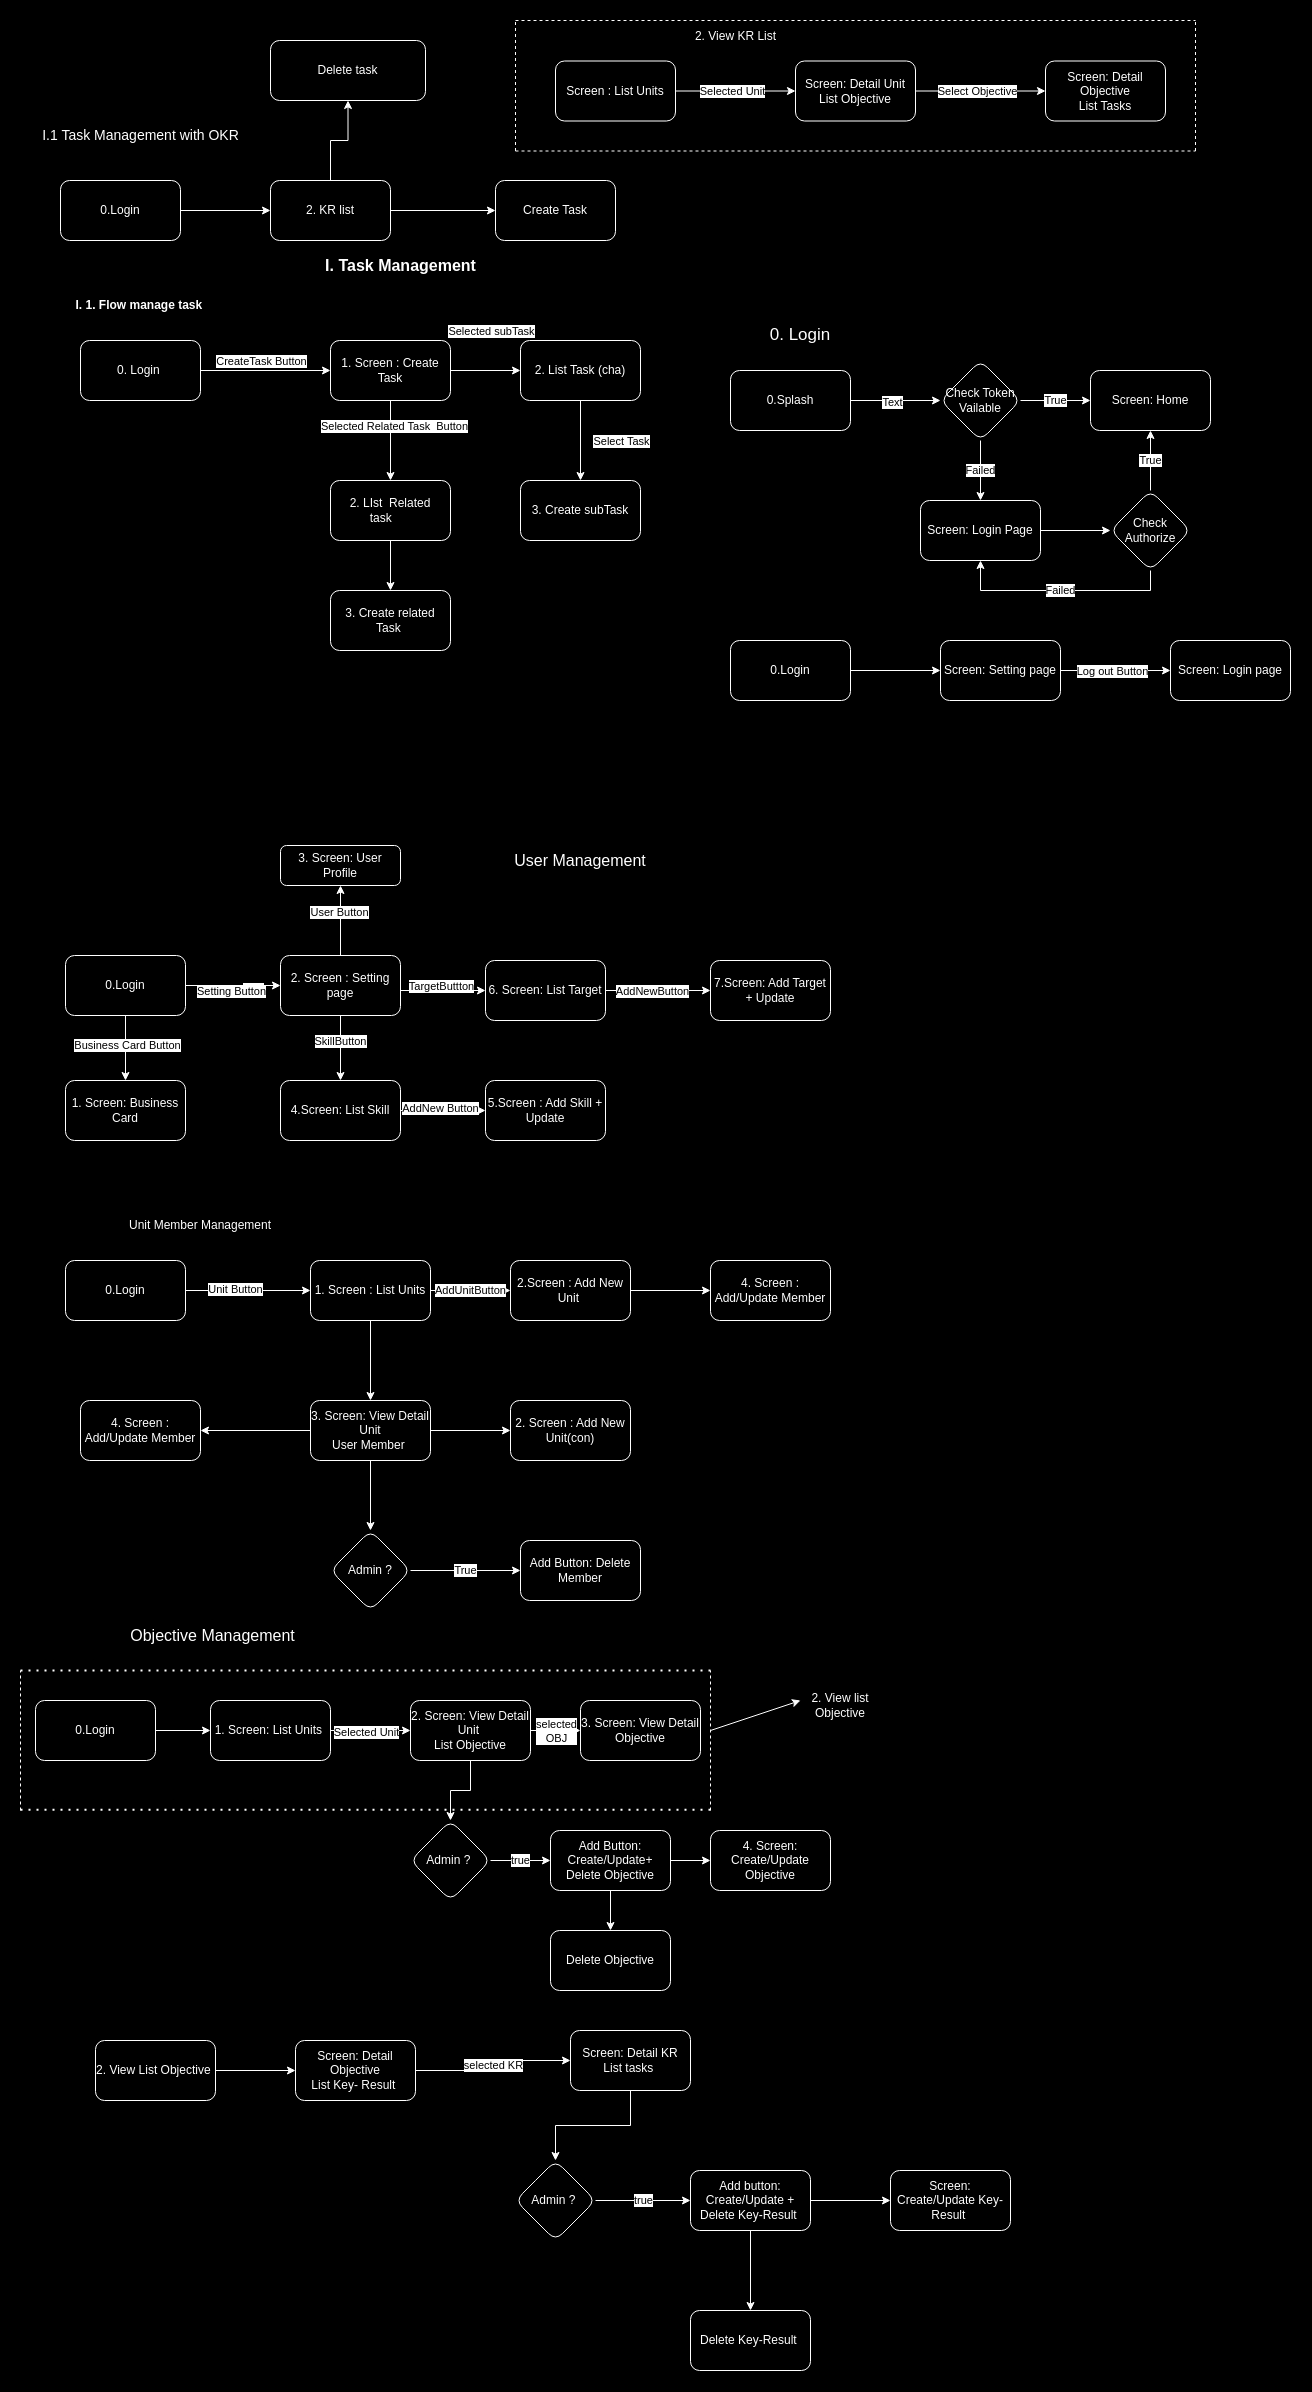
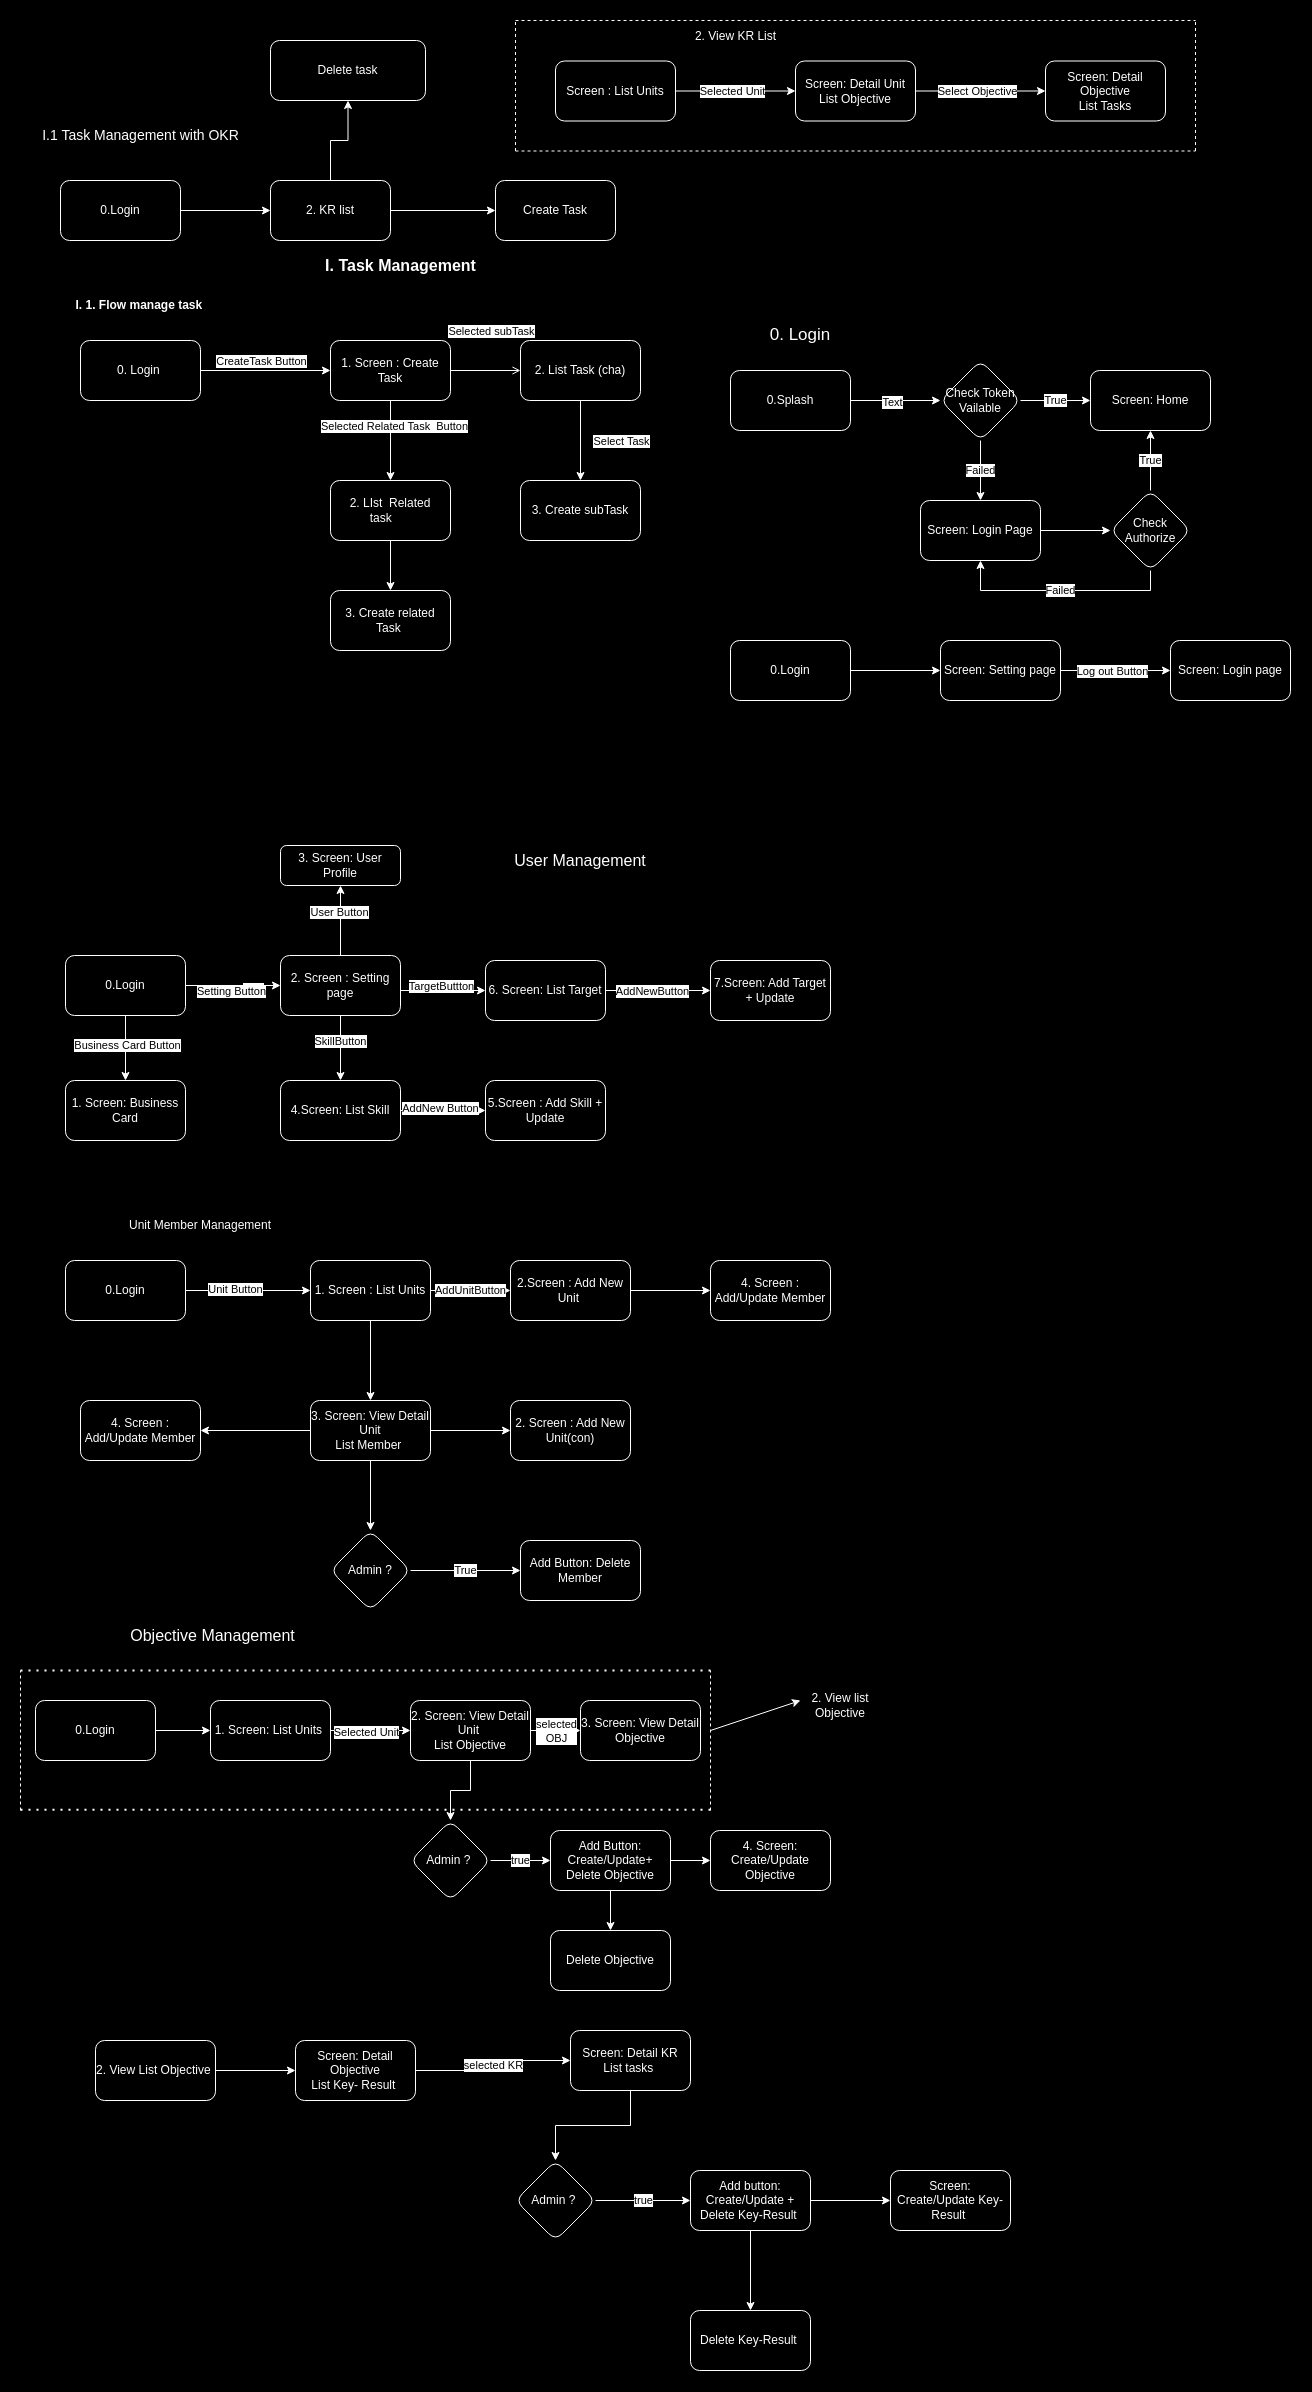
- <mxCell id="21" value="" style="edgeStyle=orthogonalEdgeStyle;rounded=1;orthogonalLoop=1;jettySize=auto;html=1;strokeColor=#FFFFFF;" parent="1" source="25" target="29" edge="1"><mxGeometry relative="1" as="geometry" /></mxCell>
+ <mxCell id="21" value="" style="edgeStyle=orthogonalEdgeStyle;rounded=1;orthogonalLoop=1;jettySize=auto;html=1;strokeColor=#FFFFFF;endArrow=open;" parent="1" source="25" target="29" edge="1"><mxGeometry relative="1" as="geometry" /></mxCell>
- <mxCell id="80" value="&lt;font color=&quot;#ffffff&quot;&gt;3. Screen: View Detail Unit&lt;br&gt;User Member&amp;nbsp;&lt;br&gt;&lt;/font&gt;" style="whiteSpace=wrap;html=1;fillColor=#000000;strokeColor=#FFFFFF;rounded=1;" parent="1" vertex="1"><mxGeometry x="310" y="1400" width="120" height="60" as="geometry" /></mxCell>
+ <mxCell id="80" value="&lt;font color=&quot;#ffffff&quot;&gt;3. Screen: View Detail Unit&lt;br&gt;List Member&amp;nbsp;&lt;br&gt;&lt;/font&gt;" style="whiteSpace=wrap;html=1;fillColor=#000000;strokeColor=#FFFFFF;rounded=1;" parent="1" vertex="1"><mxGeometry x="310" y="1400" width="120" height="60" as="geometry" /></mxCell>
